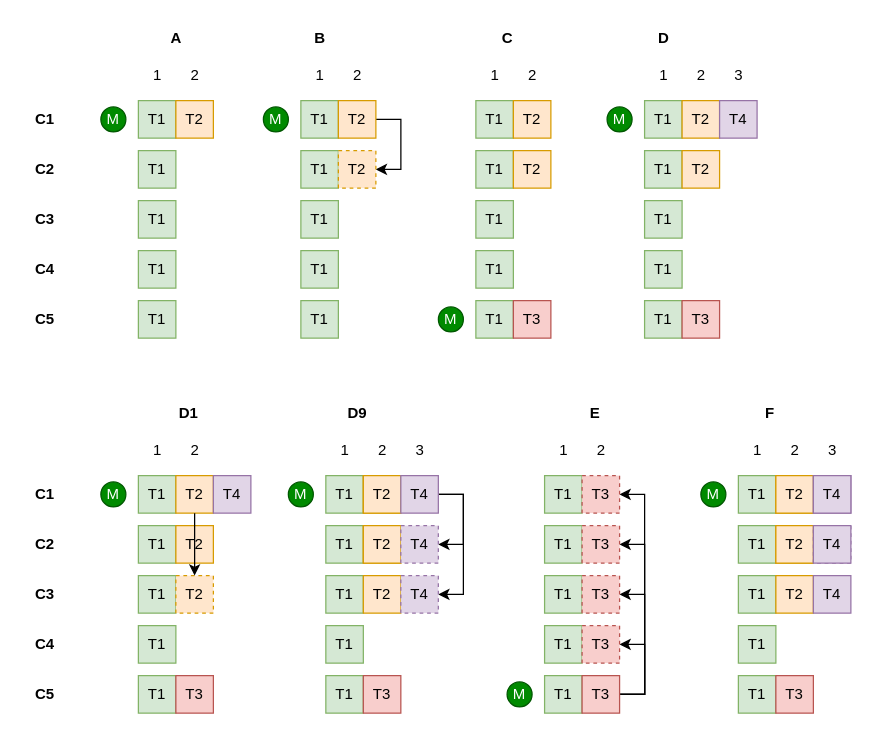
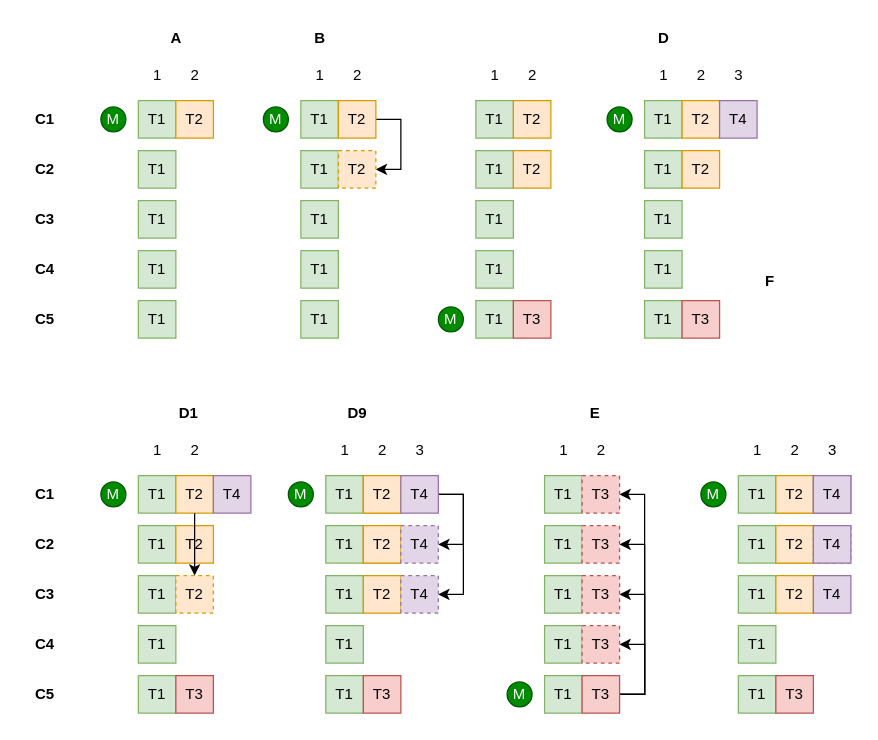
- <mxCell id="53" value="C" style="text;html=1;align=center;verticalAlign=middle;resizable=0;points=[];autosize=1;fontStyle=1" parent="1" vertex="1"><mxGeometry x="395" y="20" width="20" height="20" as="geometry" /></mxCell>
- <mxCell id="104" value="F" style="text;html=1;align=center;verticalAlign=middle;resizable=0;points=[];autosize=1;fontStyle=1" parent="1" vertex="1"><mxGeometry x="605" y="320" width="20" height="20" as="geometry" /></mxCell>
+ <mxCell id="104" value="F" style="text;html=1;align=center;verticalAlign=middle;resizable=0;points=[];autosize=1;fontStyle=1" parent="1" vertex="1"><mxGeometry x="605" y="215" width="20" height="20" as="geometry" /></mxCell>
